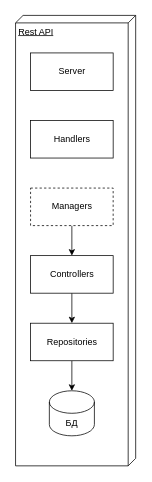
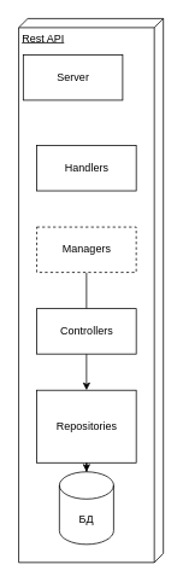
- <mxCell id="3" value="Server" style="html=1;" vertex="1" parent="1"><mxGeometry x="40" y="70" width="110" height="50" as="geometry" /></mxCell>
+ <mxCell id="3" value="Server" style="html=1;" vertex="1" parent="1"><mxGeometry x="25" y="60" width="110" height="50" as="geometry" /></mxCell>
- <mxCell id="5" style="edgeStyle=orthogonalEdgeStyle;rounded=0;orthogonalLoop=1;jettySize=auto;html=1;exitX=0.5;exitY=1;exitDx=0;exitDy=0;entryX=0.5;entryY=0;entryDx=0;entryDy=0;" edge="1" parent="1" source="6" target="8"><mxGeometry relative="1" as="geometry" /></mxCell>
+ <mxCell id="5" style="edgeStyle=orthogonalEdgeStyle;rounded=0;orthogonalLoop=1;jettySize=auto;html=1;exitX=0.5;exitY=1;exitDx=0;exitDy=0;entryX=0.5;entryY=0;entryDx=0;entryDy=0;endArrow=none;" edge="1" parent="1" source="6" target="8"><mxGeometry relative="1" as="geometry" /></mxCell>
- <mxCell id="10" value="Repositories" style="html=1;" vertex="1" parent="1"><mxGeometry x="40" y="430" width="110" height="50" as="geometry" /></mxCell>
+ <mxCell id="10" value="Repositories" style="html=1;" vertex="1" parent="1"><mxGeometry x="40" y="430" width="110" height="80" as="geometry" /></mxCell>
- <mxCell id="11" value="БД" style="shape=cylinder3;whiteSpace=wrap;html=1;boundedLbl=1;backgroundOutline=1;size=15;" vertex="1" parent="1"><mxGeometry x="65" y="520" width="60" height="60" as="geometry" /></mxCell>
+ <mxCell id="11" value="БД" style="shape=cylinder3;whiteSpace=wrap;html=1;boundedLbl=1;backgroundOutline=1;size=15;" vertex="1" parent="1"><mxGeometry x="65" y="520" width="60" height="80" as="geometry" /></mxCell>
